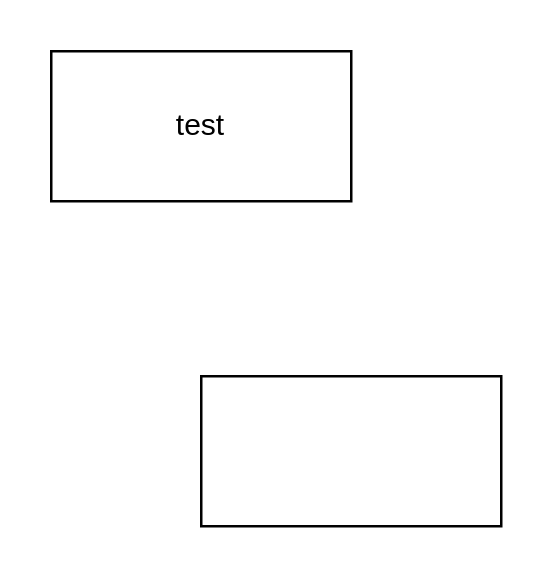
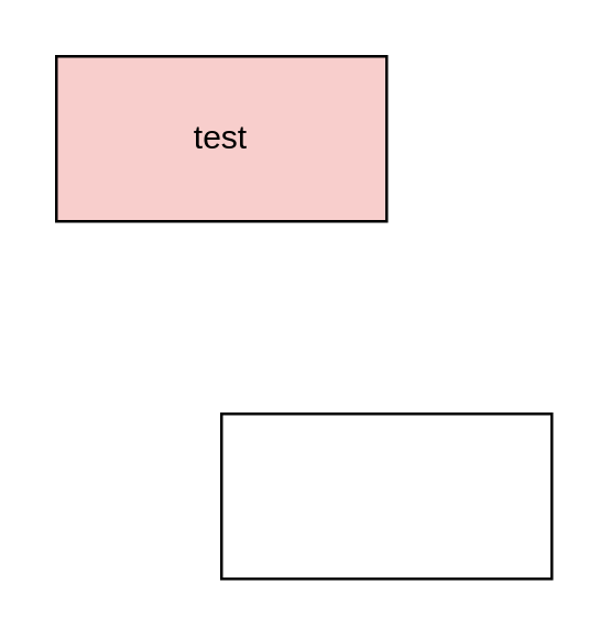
- <mxCell id="2" value="test" style="rounded=0;whiteSpace=wrap;html=1;" vertex="1" parent="1"><mxGeometry x="20" y="20" width="120" height="60" as="geometry" /></mxCell>
+ <mxCell id="2" value="test" style="rounded=0;whiteSpace=wrap;html=1;fillColor=#f8cecc;" vertex="1" parent="1"><mxGeometry x="20" y="20" width="120" height="60" as="geometry" /></mxCell>
